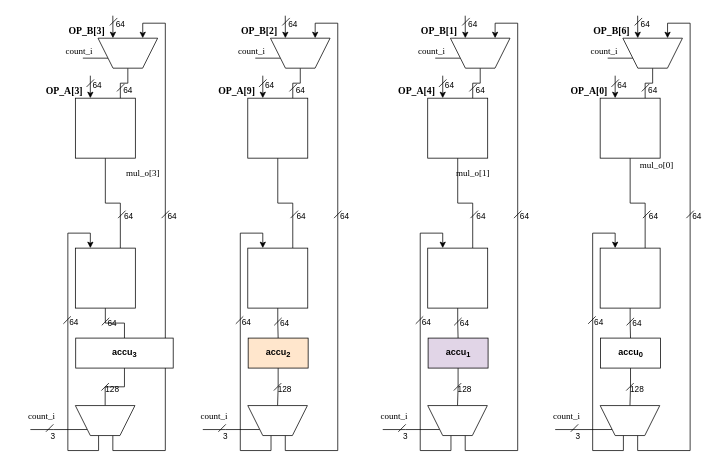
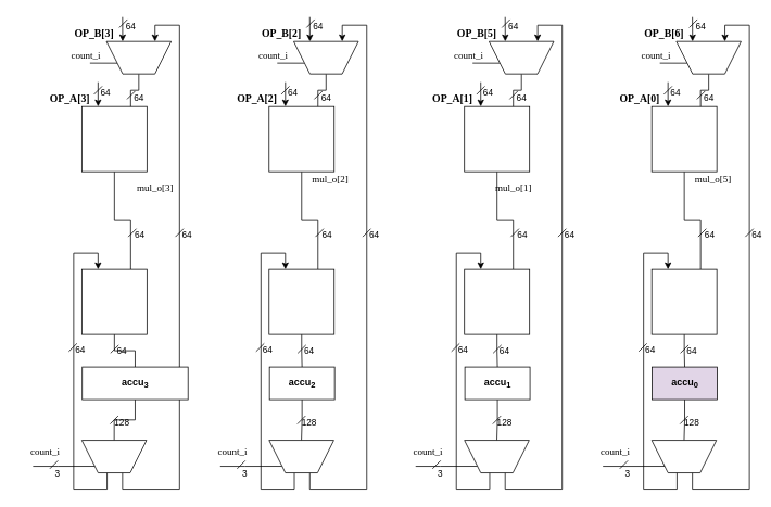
- <mxCell id="67" value="&lt;font style=&quot;font-size: 13px&quot;&gt;&lt;b&gt;&lt;font style=&quot;font-size: 13px&quot; face=&quot;Lucida Console&quot;&gt;OP_B[1]&lt;/font&gt;&lt;/b&gt;&lt;/font&gt;" style="text;html=1;align=center;verticalAlign=middle;resizable=0;points=[];autosize=1;" vertex="1" parent="1"><mxGeometry x="550" y="30" width="70" height="20" as="geometry" /></mxCell>
+ <mxCell id="67" value="&lt;font style=&quot;font-size: 13px&quot;&gt;&lt;b&gt;&lt;font style=&quot;font-size: 13px&quot; face=&quot;Lucida Console&quot;&gt;OP_B[5]&lt;/font&gt;&lt;/b&gt;&lt;/font&gt;" style="text;html=1;align=center;verticalAlign=middle;resizable=0;points=[];autosize=1;" vertex="1" parent="1"><mxGeometry x="550" y="30" width="70" height="20" as="geometry" /></mxCell>
- <mxCell id="37" value="&lt;font style=&quot;font-size: 13px&quot;&gt;&lt;b&gt;&lt;font style=&quot;font-size: 13px&quot; face=&quot;Lucida Console&quot;&gt;OP_A[9]&lt;/font&gt;&lt;/b&gt;&lt;/font&gt;" style="text;html=1;align=center;verticalAlign=middle;resizable=0;points=[];autosize=1;" vertex="1" parent="1"><mxGeometry x="280" y="110" width="70" height="20" as="geometry" /></mxCell>
+ <mxCell id="37" value="&lt;font style=&quot;font-size: 13px&quot;&gt;&lt;b&gt;&lt;font style=&quot;font-size: 13px&quot; face=&quot;Lucida Console&quot;&gt;OP_A[2]&lt;/font&gt;&lt;/b&gt;&lt;/font&gt;" style="text;html=1;align=center;verticalAlign=middle;resizable=0;points=[];autosize=1;" vertex="1" parent="1"><mxGeometry x="280" y="110" width="70" height="20" as="geometry" /></mxCell>
- <mxCell id="68" value="&lt;font style=&quot;font-size: 13px&quot;&gt;&lt;b&gt;&lt;font style=&quot;font-size: 13px&quot; face=&quot;Lucida Console&quot;&gt;OP_A[4]&lt;/font&gt;&lt;/b&gt;&lt;/font&gt;" style="text;html=1;align=center;verticalAlign=middle;resizable=0;points=[];autosize=1;" vertex="1" parent="1"><mxGeometry x="520" y="110" width="70" height="20" as="geometry" /></mxCell>
+ <mxCell id="68" value="&lt;font style=&quot;font-size: 13px&quot;&gt;&lt;b&gt;&lt;font style=&quot;font-size: 13px&quot; face=&quot;Lucida Console&quot;&gt;OP_A[1]&lt;/font&gt;&lt;/b&gt;&lt;/font&gt;" style="text;html=1;align=center;verticalAlign=middle;resizable=0;points=[];autosize=1;" vertex="1" parent="1"><mxGeometry x="520" y="110" width="70" height="20" as="geometry" /></mxCell>
+ <mxCell id="38" value="&lt;font face=&quot;Lucida Console&quot;&gt;mul_o[2]&lt;/font&gt;" style="text;html=1;align=center;verticalAlign=middle;resizable=0;points=[];autosize=1;" vertex="1" parent="1"><mxGeometry x="369.75" y="210" width="70" height="20" as="geometry" /></mxCell>
- <mxCell id="100" value="&lt;font face=&quot;Lucida Console&quot;&gt;mul_o[0]&lt;/font&gt;" style="text;html=1;align=center;verticalAlign=middle;resizable=0;points=[];autosize=1;" vertex="1" parent="1"><mxGeometry x="839.75" y="210" width="70" height="20" as="geometry" /></mxCell>
+ <mxCell id="100" value="&lt;font face=&quot;Lucida Console&quot;&gt;mul_o[5]&lt;/font&gt;" style="text;html=1;align=center;verticalAlign=middle;resizable=0;points=[];autosize=1;" vertex="1" parent="1"><mxGeometry x="839.75" y="210" width="70" height="20" as="geometry" /></mxCell>
- <mxCell id="49" value="&lt;b&gt;accu&lt;sub&gt;2&lt;/sub&gt;&lt;/b&gt;" style="rounded=0;whiteSpace=wrap;html=1;fillColor=#ffe6cc;" vertex="1" parent="1"><mxGeometry x="330.5" y="450" width="80" height="40" as="geometry" /></mxCell>
+ <mxCell id="49" value="&lt;b&gt;accu&lt;sub&gt;2&lt;/sub&gt;&lt;/b&gt;" style="rounded=0;whiteSpace=wrap;html=1;" vertex="1" parent="1"><mxGeometry x="330.5" y="450" width="80" height="40" as="geometry" /></mxCell>
- <mxCell id="80" value="&lt;b&gt;accu&lt;sub&gt;1&lt;/sub&gt;&lt;/b&gt;" style="rounded=0;whiteSpace=wrap;html=1;fillColor=#e1d5e7;" vertex="1" parent="1"><mxGeometry x="570.5" y="450" width="80" height="40" as="geometry" /></mxCell>
+ <mxCell id="80" value="&lt;b&gt;accu&lt;sub&gt;1&lt;/sub&gt;&lt;/b&gt;" style="rounded=0;whiteSpace=wrap;html=1;" vertex="1" parent="1"><mxGeometry x="570.5" y="450" width="80" height="40" as="geometry" /></mxCell>
- <mxCell id="111" value="&lt;b&gt;accu&lt;sub&gt;0&lt;/sub&gt;&lt;/b&gt;" style="rounded=0;whiteSpace=wrap;html=1;" vertex="1" parent="1"><mxGeometry x="800.5" y="450" width="80" height="40" as="geometry" /></mxCell>
+ <mxCell id="111" value="&lt;b&gt;accu&lt;sub&gt;0&lt;/sub&gt;&lt;/b&gt;" style="rounded=0;whiteSpace=wrap;html=1;fillColor=#e1d5e7;" vertex="1" parent="1"><mxGeometry x="800.5" y="450" width="80" height="40" as="geometry" /></mxCell>
